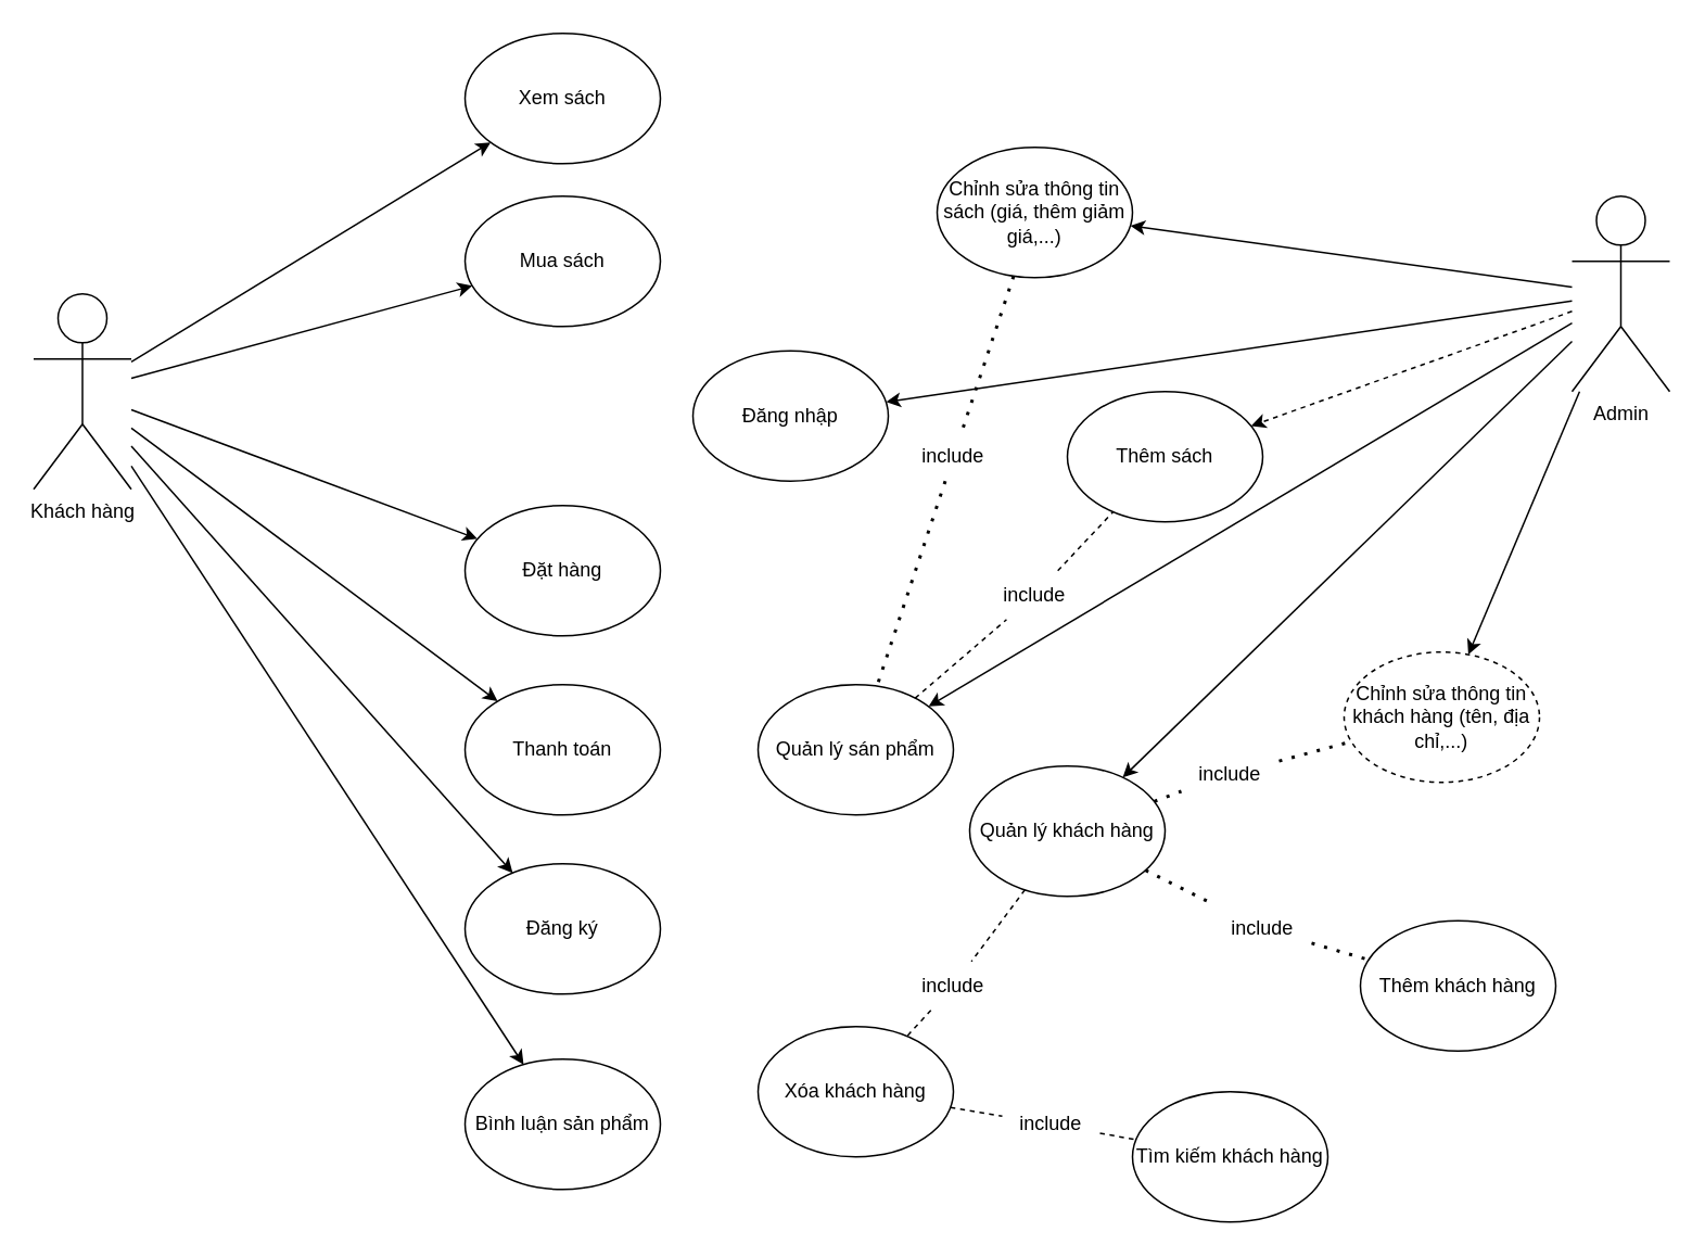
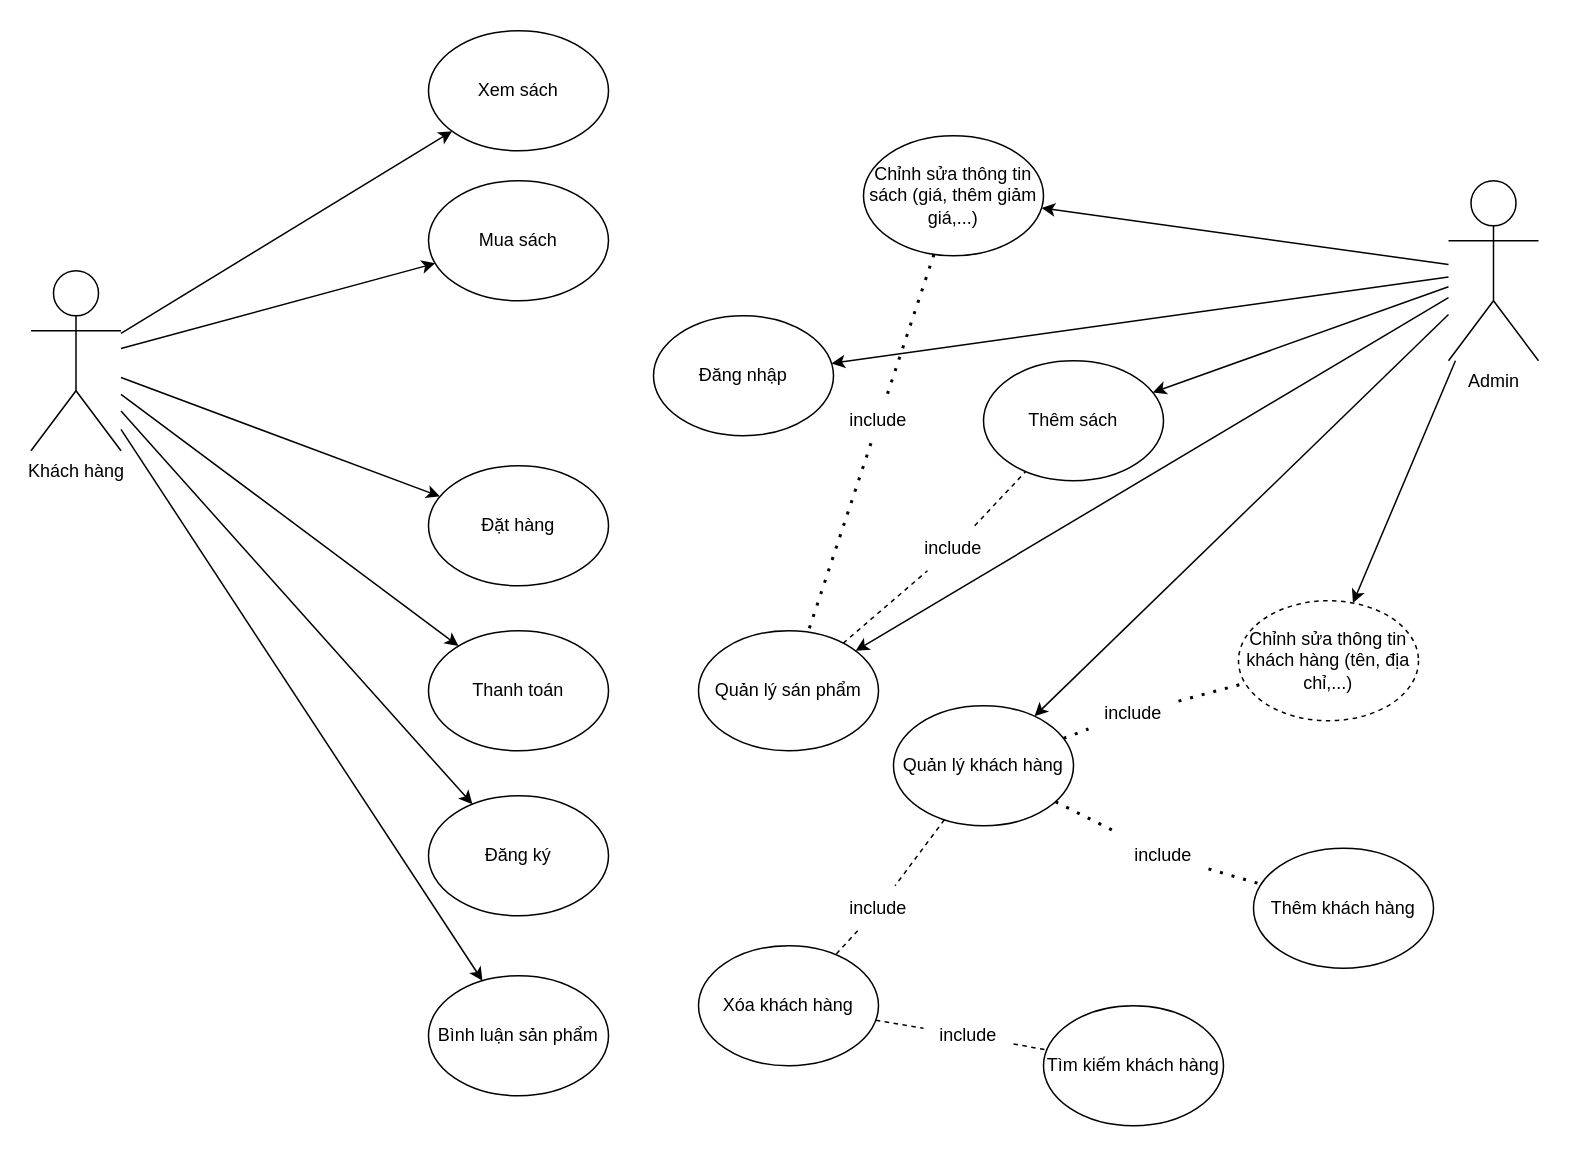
- <mxCell id="15" value="" style="endArrow=classic;html=1;rounded=0;dashed=1;" edge="1" parent="1" source="3" target="14"><mxGeometry width="50" height="50" relative="1" as="geometry"><mxPoint x="685" y="340" as="sourcePoint" /><mxPoint x="735" y="290" as="targetPoint" /></mxGeometry></mxCell>
+ <mxCell id="15" value="" style="endArrow=classic;html=1;rounded=0;" edge="1" parent="1" source="3" target="14"><mxGeometry width="50" height="50" relative="1" as="geometry"><mxPoint x="685" y="340" as="sourcePoint" /><mxPoint x="735" y="290" as="targetPoint" /></mxGeometry></mxCell>
- <mxCell id="8" value="Đăng nhập" style="ellipse;whiteSpace=wrap;html=1;" parent="1" vertex="1"><mxGeometry x="425" y="215" width="120" height="80" as="geometry" /></mxCell>
+ <mxCell id="8" value="Đăng nhập" style="ellipse;whiteSpace=wrap;html=1;" parent="1" vertex="1"><mxGeometry x="435" y="210" width="120" height="80" as="geometry" /></mxCell>
